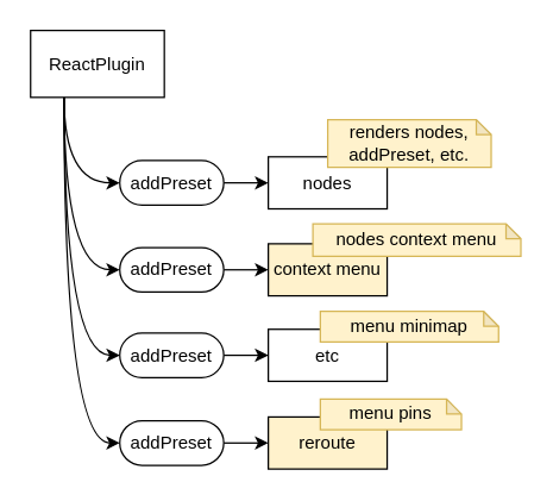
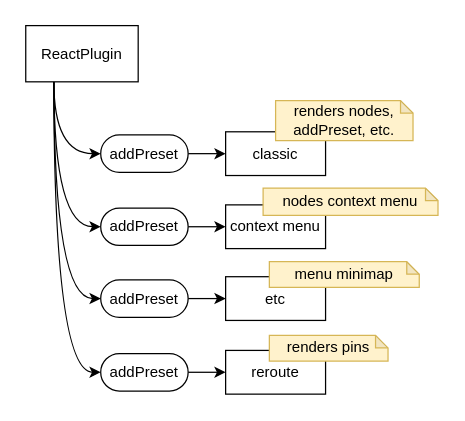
- <mxCell id="2" value="nodes" style="rounded=0;whiteSpace=wrap;html=1;" parent="1" vertex="1"><mxGeometry x="180" y="105" width="80" height="35" as="geometry" /></mxCell>
+ <mxCell id="2" value="classic" style="rounded=0;whiteSpace=wrap;html=1;" parent="1" vertex="1"><mxGeometry x="180" y="105" width="80" height="35" as="geometry" /></mxCell>
- <mxCell id="10" value="context menu" style="rounded=0;whiteSpace=wrap;html=1;fillColor=#fff2cc;" vertex="1" parent="1"><mxGeometry x="180" y="163.5" width="80" height="35" as="geometry" /></mxCell>
+ <mxCell id="10" value="context menu" style="rounded=0;whiteSpace=wrap;html=1;" vertex="1" parent="1"><mxGeometry x="180" y="163.5" width="80" height="35" as="geometry" /></mxCell>
- <mxCell id="22" value="menu pins" style="shape=note;whiteSpace=wrap;html=1;backgroundOutline=1;darkOpacity=0.05;size=10;fillColor=#fff2cc;strokeColor=#d6b656;" vertex="1" parent="1"><mxGeometry x="215" y="268" width="95" height="20.5" as="geometry" /></mxCell>
+ <mxCell id="22" value="renders pins" style="shape=note;whiteSpace=wrap;html=1;backgroundOutline=1;darkOpacity=0.05;size=10;fillColor=#fff2cc;strokeColor=#d6b656;" vertex="1" parent="1"><mxGeometry x="215" y="268" width="95" height="20.5" as="geometry" /></mxCell>
- <mxCell id="19" value="reroute" style="rounded=0;whiteSpace=wrap;html=1;fillColor=#fff2cc;" vertex="1" parent="1"><mxGeometry x="180" y="280" width="80" height="35" as="geometry" /></mxCell>
+ <mxCell id="19" value="reroute" style="rounded=0;whiteSpace=wrap;html=1;" vertex="1" parent="1"><mxGeometry x="180" y="280" width="80" height="35" as="geometry" /></mxCell>
